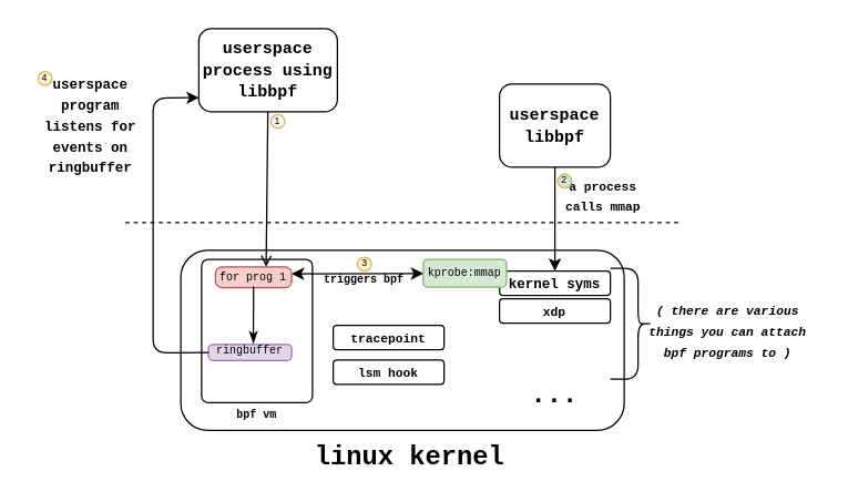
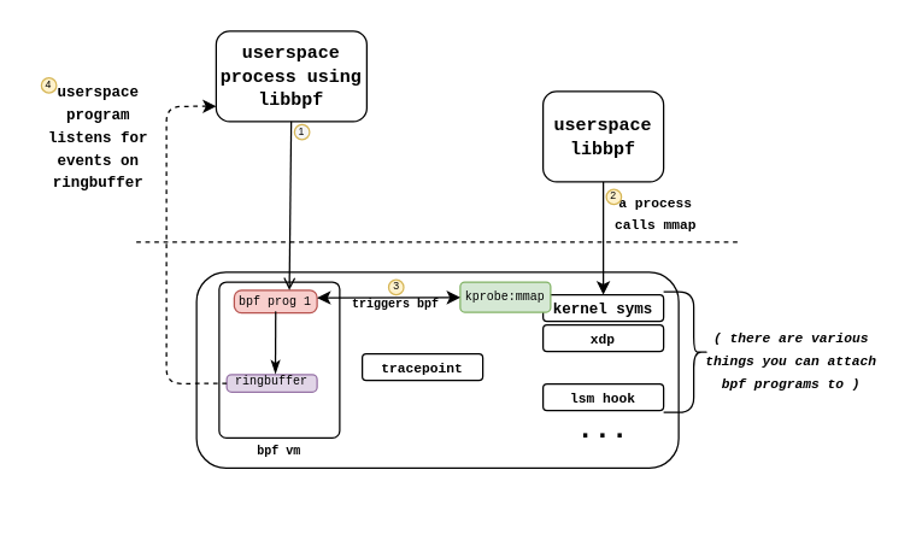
- <mxCell id="28" value="&lt;font style=&quot;font-size: 7px&quot;&gt;2&lt;/font&gt;" style="ellipse;whiteSpace=wrap;html=1;aspect=fixed;spacingBottom=4;fillColor=#d5e8d4;strokeColor=#d6b656;" vertex="1" parent="1"><mxGeometry x="402" y="125" width="10" height="10" as="geometry" /></mxCell>
+ <mxCell id="28" value="&lt;font style=&quot;font-size: 7px&quot;&gt;2&lt;/font&gt;" style="ellipse;whiteSpace=wrap;html=1;aspect=fixed;spacingBottom=4;fillColor=#fff2cc;strokeColor=#d6b656;" vertex="1" parent="1"><mxGeometry x="402" y="125" width="10" height="10" as="geometry" /></mxCell>
- <mxCell id="25" value="" style="endArrow=classic;html=1;exitX=0;exitY=0.5;exitDx=0;exitDy=0;entryX=0.001;entryY=0.83;entryDx=0;entryDy=0;entryPerimeter=0;" edge="1" parent="1" source="19" target="22"><mxGeometry width="50" height="50" relative="1" as="geometry"><mxPoint x="80" y="220" as="sourcePoint" /><mxPoint x="110" y="70" as="targetPoint" /><Array as="points"><mxPoint x="110" y="254" /><mxPoint x="110" y="70" /></Array></mxGeometry></mxCell>
+ <mxCell id="25" value="" style="endArrow=classic;html=1;exitX=0;exitY=0.5;exitDx=0;exitDy=0;entryX=0.001;entryY=0.83;entryDx=0;entryDy=0;entryPerimeter=0;dashed=1;" edge="1" parent="1" source="19" target="22"><mxGeometry width="50" height="50" relative="1" as="geometry"><mxPoint x="80" y="220" as="sourcePoint" /><mxPoint x="110" y="70" as="targetPoint" /><Array as="points"><mxPoint x="110" y="254" /><mxPoint x="110" y="70" /></Array></mxGeometry></mxCell>
- <mxCell id="13" value="&lt;font face=&quot;Courier New&quot;&gt;&lt;span style=&quot;font-size: 8px&quot;&gt;for prog 1&lt;/span&gt;&lt;/font&gt;" style="rounded=1;whiteSpace=wrap;html=1;fillColor=#f8cecc;strokeColor=#b85450;spacingBottom=4;arcSize=32;" vertex="1" parent="1"><mxGeometry x="155" y="192" width="55" height="15" as="geometry" /></mxCell>
+ <mxCell id="13" value="&lt;font face=&quot;Courier New&quot;&gt;&lt;span style=&quot;font-size: 8px&quot;&gt;bpf prog 1&lt;/span&gt;&lt;/font&gt;" style="rounded=1;whiteSpace=wrap;html=1;fillColor=#f8cecc;strokeColor=#b85450;spacingBottom=4;arcSize=32;" vertex="1" parent="1"><mxGeometry x="155" y="192" width="55" height="15" as="geometry" /></mxCell>
- <mxCell id="8" value="&lt;font face=&quot;Courier New&quot; size=&quot;1&quot;&gt;&lt;b style=&quot;font-size: 9px&quot;&gt;lsm hook&lt;/b&gt;&lt;/font&gt;" style="rounded=1;whiteSpace=wrap;html=1;" vertex="1" parent="1"><mxGeometry x="240" y="259.25" width="80" height="17.5" as="geometry" /></mxCell>
+ <mxCell id="8" value="&lt;font face=&quot;Courier New&quot; size=&quot;1&quot;&gt;&lt;b style=&quot;font-size: 9px&quot;&gt;lsm hook&lt;/b&gt;&lt;/font&gt;" style="rounded=1;whiteSpace=wrap;html=1;" vertex="1" parent="1"><mxGeometry x="360" y="254.25" width="80" height="17.5" as="geometry" /></mxCell>
- <mxCell id="2" value="&lt;font style=&quot;font-size: 19px&quot; face=&quot;Courier New&quot;&gt;&lt;b&gt;linux kernel&lt;/b&gt;&lt;/font&gt;" style="text;html=1;strokeColor=none;fillColor=none;align=center;verticalAlign=middle;whiteSpace=wrap;rounded=0;" vertex="1" parent="1"><mxGeometry x="143" y="320" width="305" height="20" as="geometry" /></mxCell>
